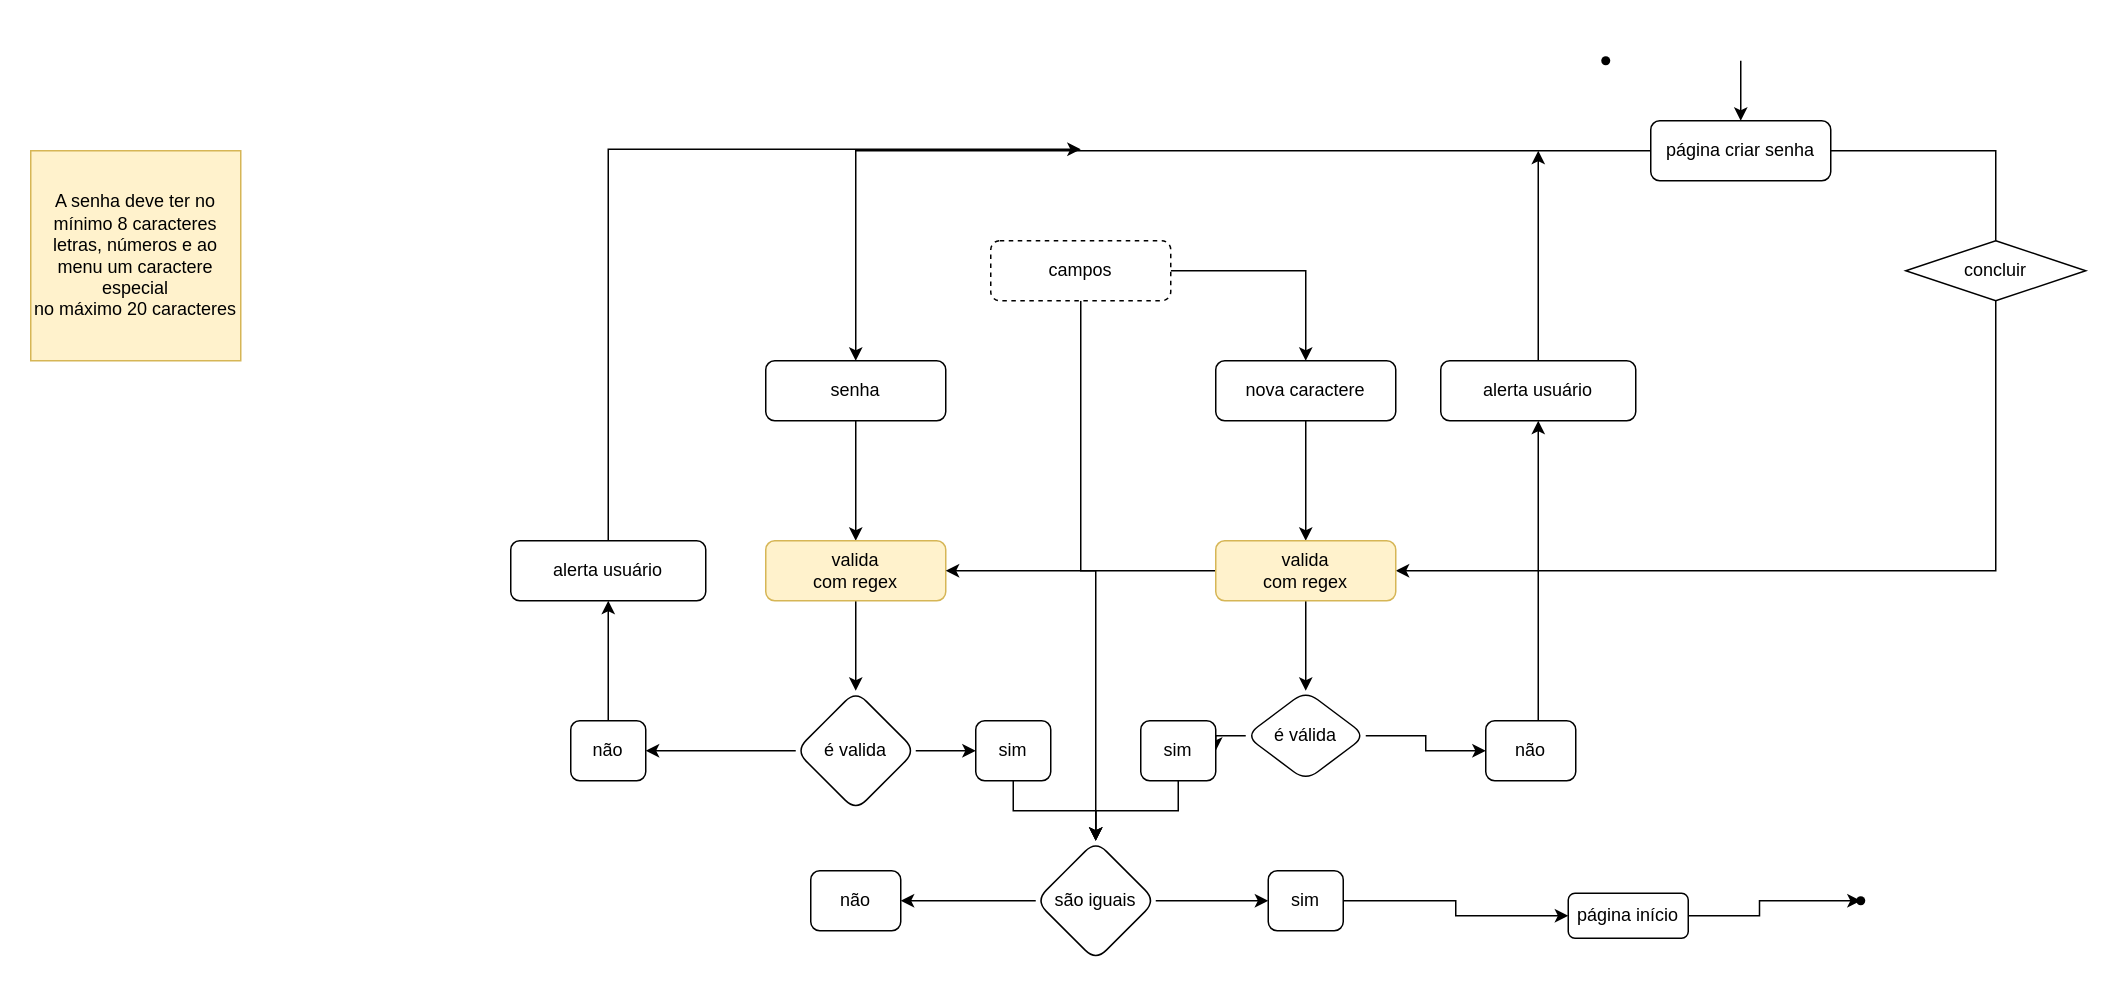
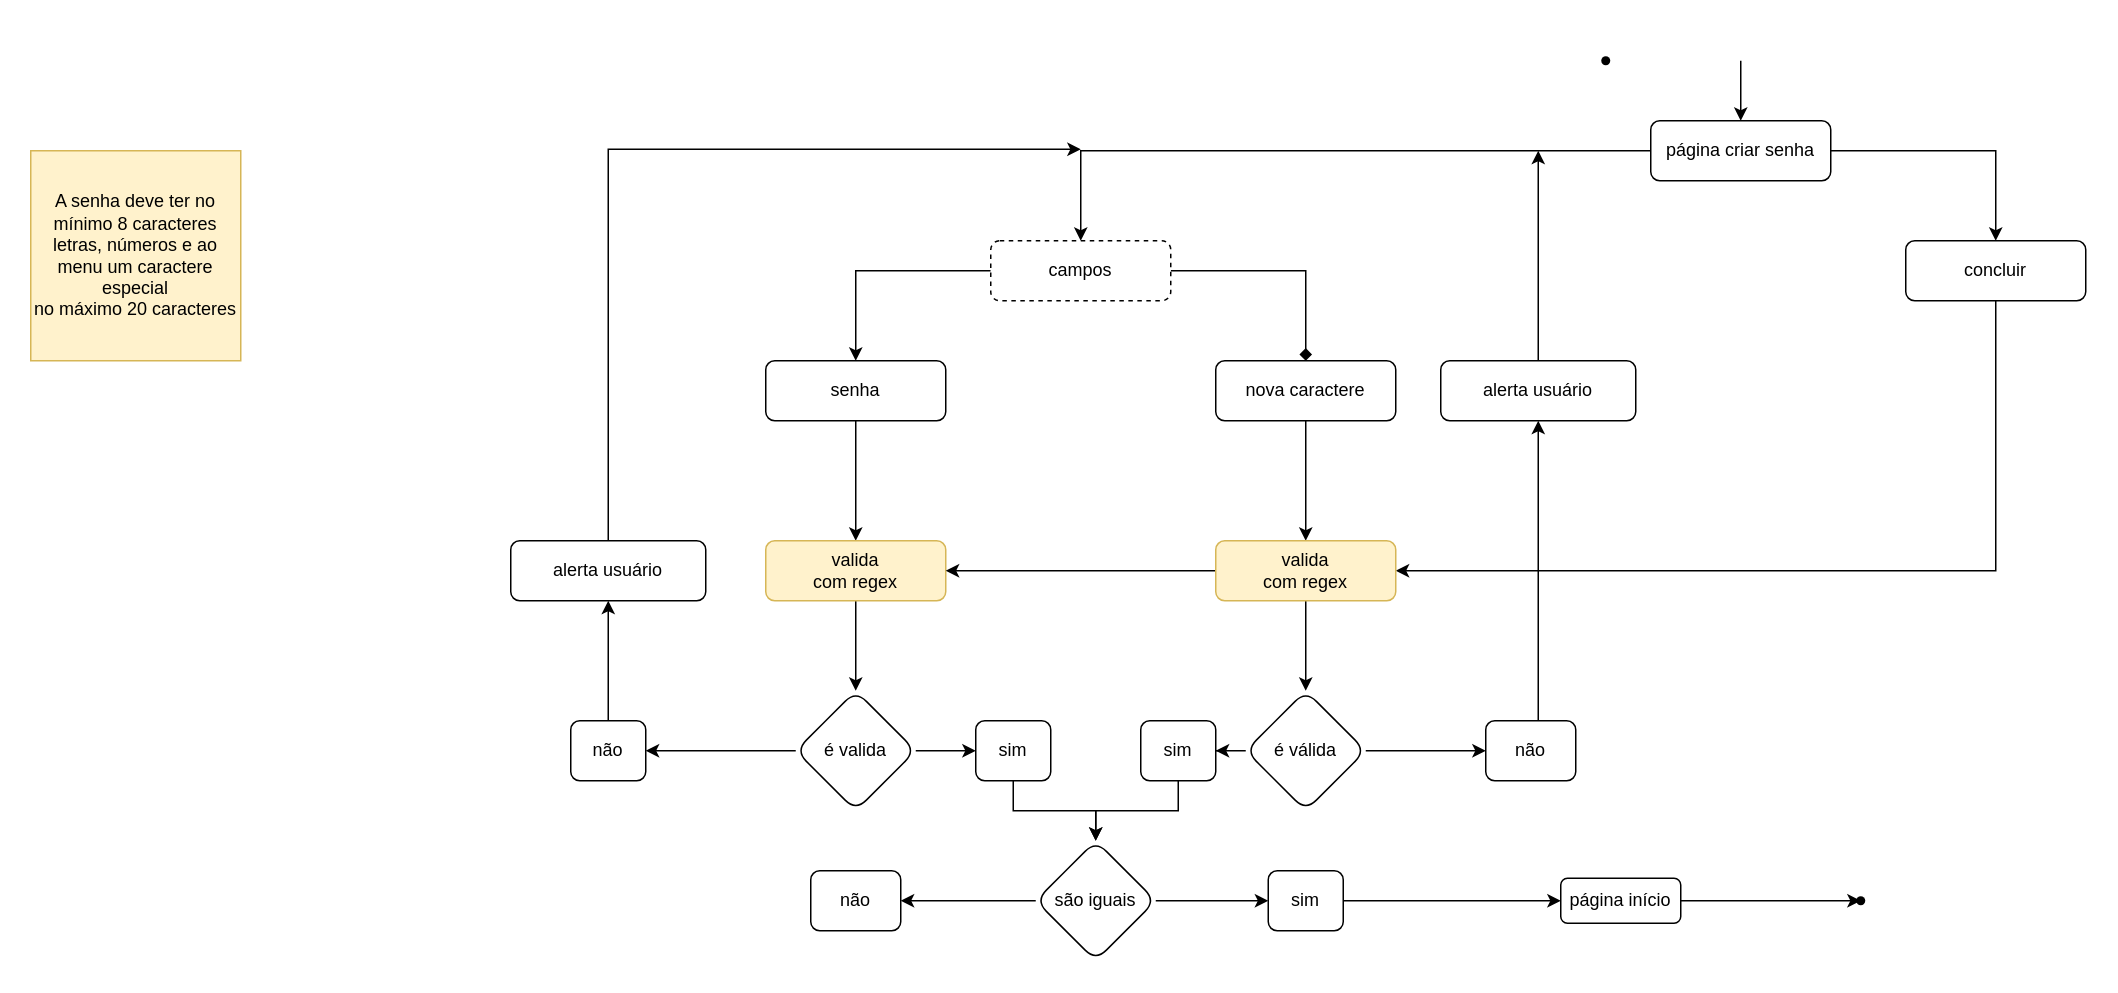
- <mxCell id="4" value="" style="edgeStyle=orthogonalEdgeStyle;rounded=0;orthogonalLoop=1;jettySize=auto;html=1;" edge="1" parent="1" source="6" target="11"><mxGeometry relative="1" as="geometry" /></mxCell>
+ <mxCell id="4" value="" style="edgeStyle=orthogonalEdgeStyle;rounded=0;orthogonalLoop=1;jettySize=auto;html=1;" edge="1" parent="1" source="6" target="9"><mxGeometry relative="1" as="geometry" /></mxCell>
- <mxCell id="5" style="edgeStyle=orthogonalEdgeStyle;rounded=0;orthogonalLoop=1;jettySize=auto;html=1;endArrow=none;" edge="1" parent="1" source="6" target="15"><mxGeometry relative="1" as="geometry"><mxPoint x="1330" y="160" as="targetPoint" /></mxGeometry></mxCell>
+ <mxCell id="5" style="edgeStyle=orthogonalEdgeStyle;rounded=0;orthogonalLoop=1;jettySize=auto;html=1;" edge="1" parent="1" source="6" target="15"><mxGeometry relative="1" as="geometry"><mxPoint x="1330" y="160" as="targetPoint" /></mxGeometry></mxCell>
- <mxCell id="15" value="concluir" style="rhombus;whiteSpace=wrap;html=1;" vertex="1" parent="1"><mxGeometry x="1270" y="160" width="120" height="40" as="geometry" /></mxCell>
+ <mxCell id="15" value="concluir" style="rounded=1;whiteSpace=wrap;html=1;" vertex="1" parent="1"><mxGeometry x="1270" y="160" width="120" height="40" as="geometry" /></mxCell>
- <mxCell id="8" style="edgeStyle=orthogonalEdgeStyle;rounded=0;orthogonalLoop=1;jettySize=auto;html=1;" edge="1" parent="1" source="9" target="13"><mxGeometry relative="1" as="geometry"><mxPoint x="890" y="250" as="targetPoint" /></mxGeometry></mxCell>
+ <mxCell id="8" style="edgeStyle=orthogonalEdgeStyle;rounded=0;orthogonalLoop=1;jettySize=auto;html=1;endArrow=diamond;" edge="1" parent="1" source="9" target="13"><mxGeometry relative="1" as="geometry"><mxPoint x="890" y="250" as="targetPoint" /></mxGeometry></mxCell>
- <mxCell id="7" value="" style="edgeStyle=orthogonalEdgeStyle;rounded=0;orthogonalLoop=1;jettySize=auto;html=1;" edge="1" parent="1" source="9" target="37"><mxGeometry relative="1" as="geometry" /></mxCell>
+ <mxCell id="7" value="" style="edgeStyle=orthogonalEdgeStyle;rounded=0;orthogonalLoop=1;jettySize=auto;html=1;" edge="1" parent="1" source="9" target="11"><mxGeometry relative="1" as="geometry" /></mxCell>
- <mxCell id="26" value="é válida" style="rhombus;whiteSpace=wrap;html=1;rounded=1;" vertex="1" parent="1"><mxGeometry x="830" y="460" width="80" height="60" as="geometry" /></mxCell>
+ <mxCell id="26" value="é válida" style="rhombus;whiteSpace=wrap;html=1;rounded=1;" vertex="1" parent="1"><mxGeometry x="830" y="460" width="80" height="80" as="geometry" /></mxCell>
- <mxCell id="42" value="página início" style="rounded=1;whiteSpace=wrap;html=1;" vertex="1" parent="1"><mxGeometry x="1045" y="595" width="80" height="30" as="geometry" /></mxCell>
+ <mxCell id="42" value="página início" style="rounded=1;whiteSpace=wrap;html=1;" vertex="1" parent="1"><mxGeometry x="1040" y="585" width="80" height="30" as="geometry" /></mxCell>
